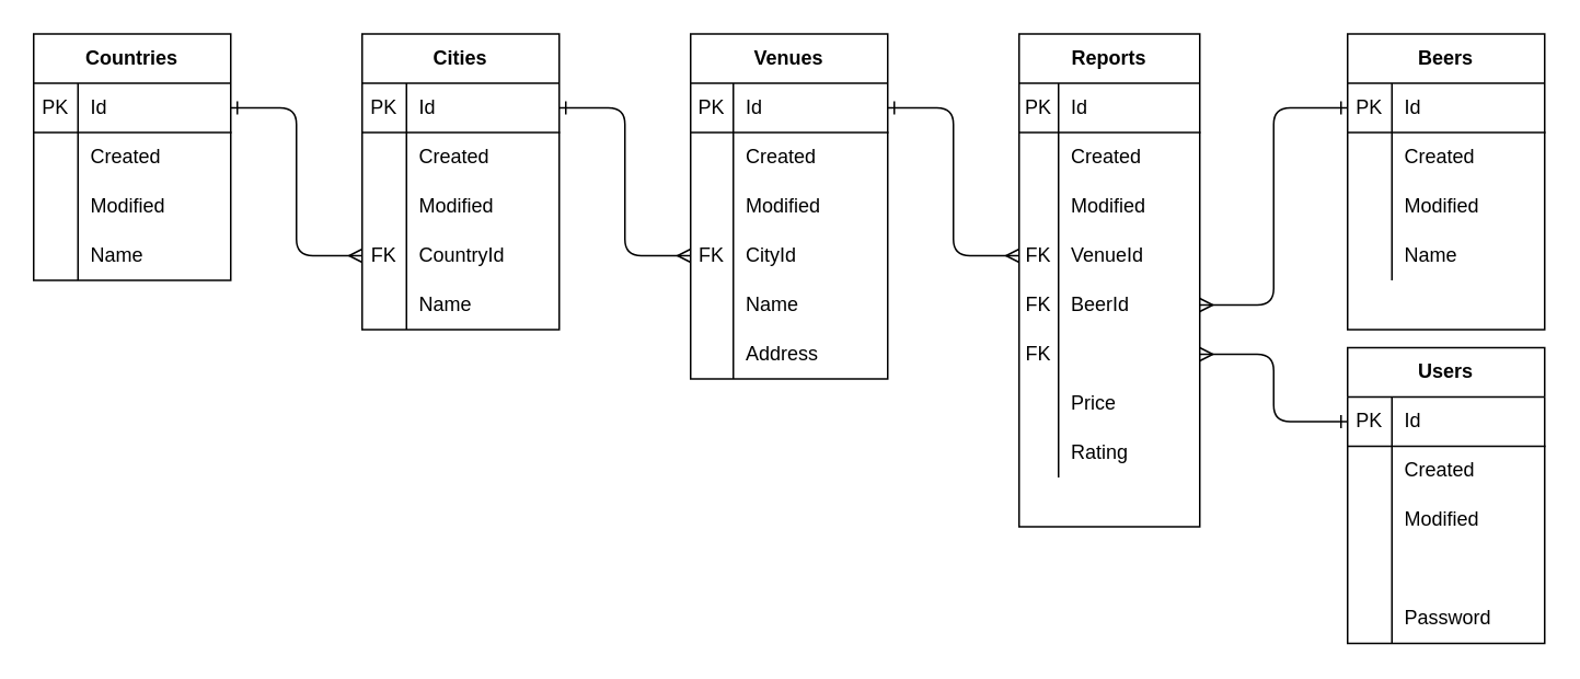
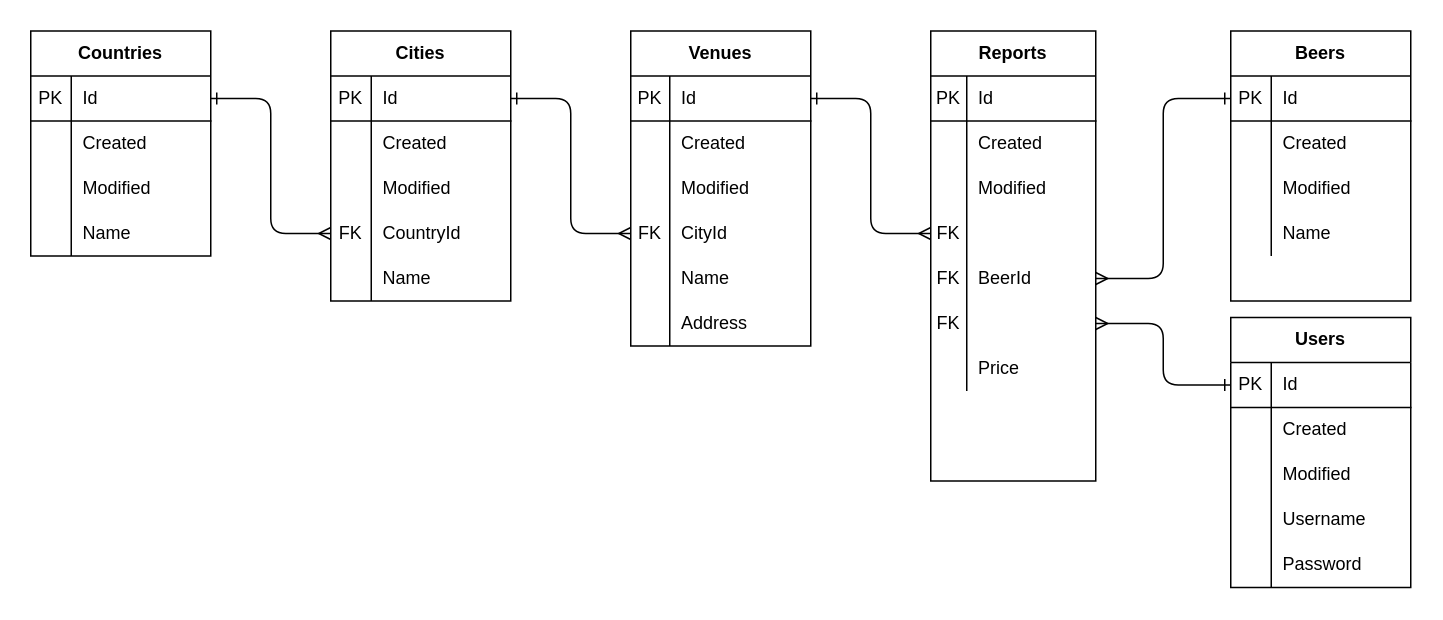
- <mxCell id="77" value="VenueId" style="shape=partialRectangle;html=1;whiteSpace=wrap;connectable=0;fillColor=none;top=0;left=0;bottom=0;right=0;align=left;spacingLeft=6;overflow=hidden;" parent="75" vertex="1"><mxGeometry x="24" width="86" height="30" as="geometry" /></mxCell>
- <mxCell id="88" value="Rating" style="shape=partialRectangle;html=1;whiteSpace=wrap;connectable=0;fillColor=none;top=0;left=0;bottom=0;right=0;align=left;spacingLeft=6;overflow=hidden;" parent="86" vertex="1"><mxGeometry x="24" width="86" height="30" as="geometry" /></mxCell>
+ <mxCell id="107" value="Username" style="shape=partialRectangle;html=1;whiteSpace=wrap;connectable=0;fillColor=none;top=0;left=0;bottom=0;right=0;align=left;spacingLeft=6;overflow=hidden;" parent="105" vertex="1"><mxGeometry x="27" width="93" height="30" as="geometry" /></mxCell>
